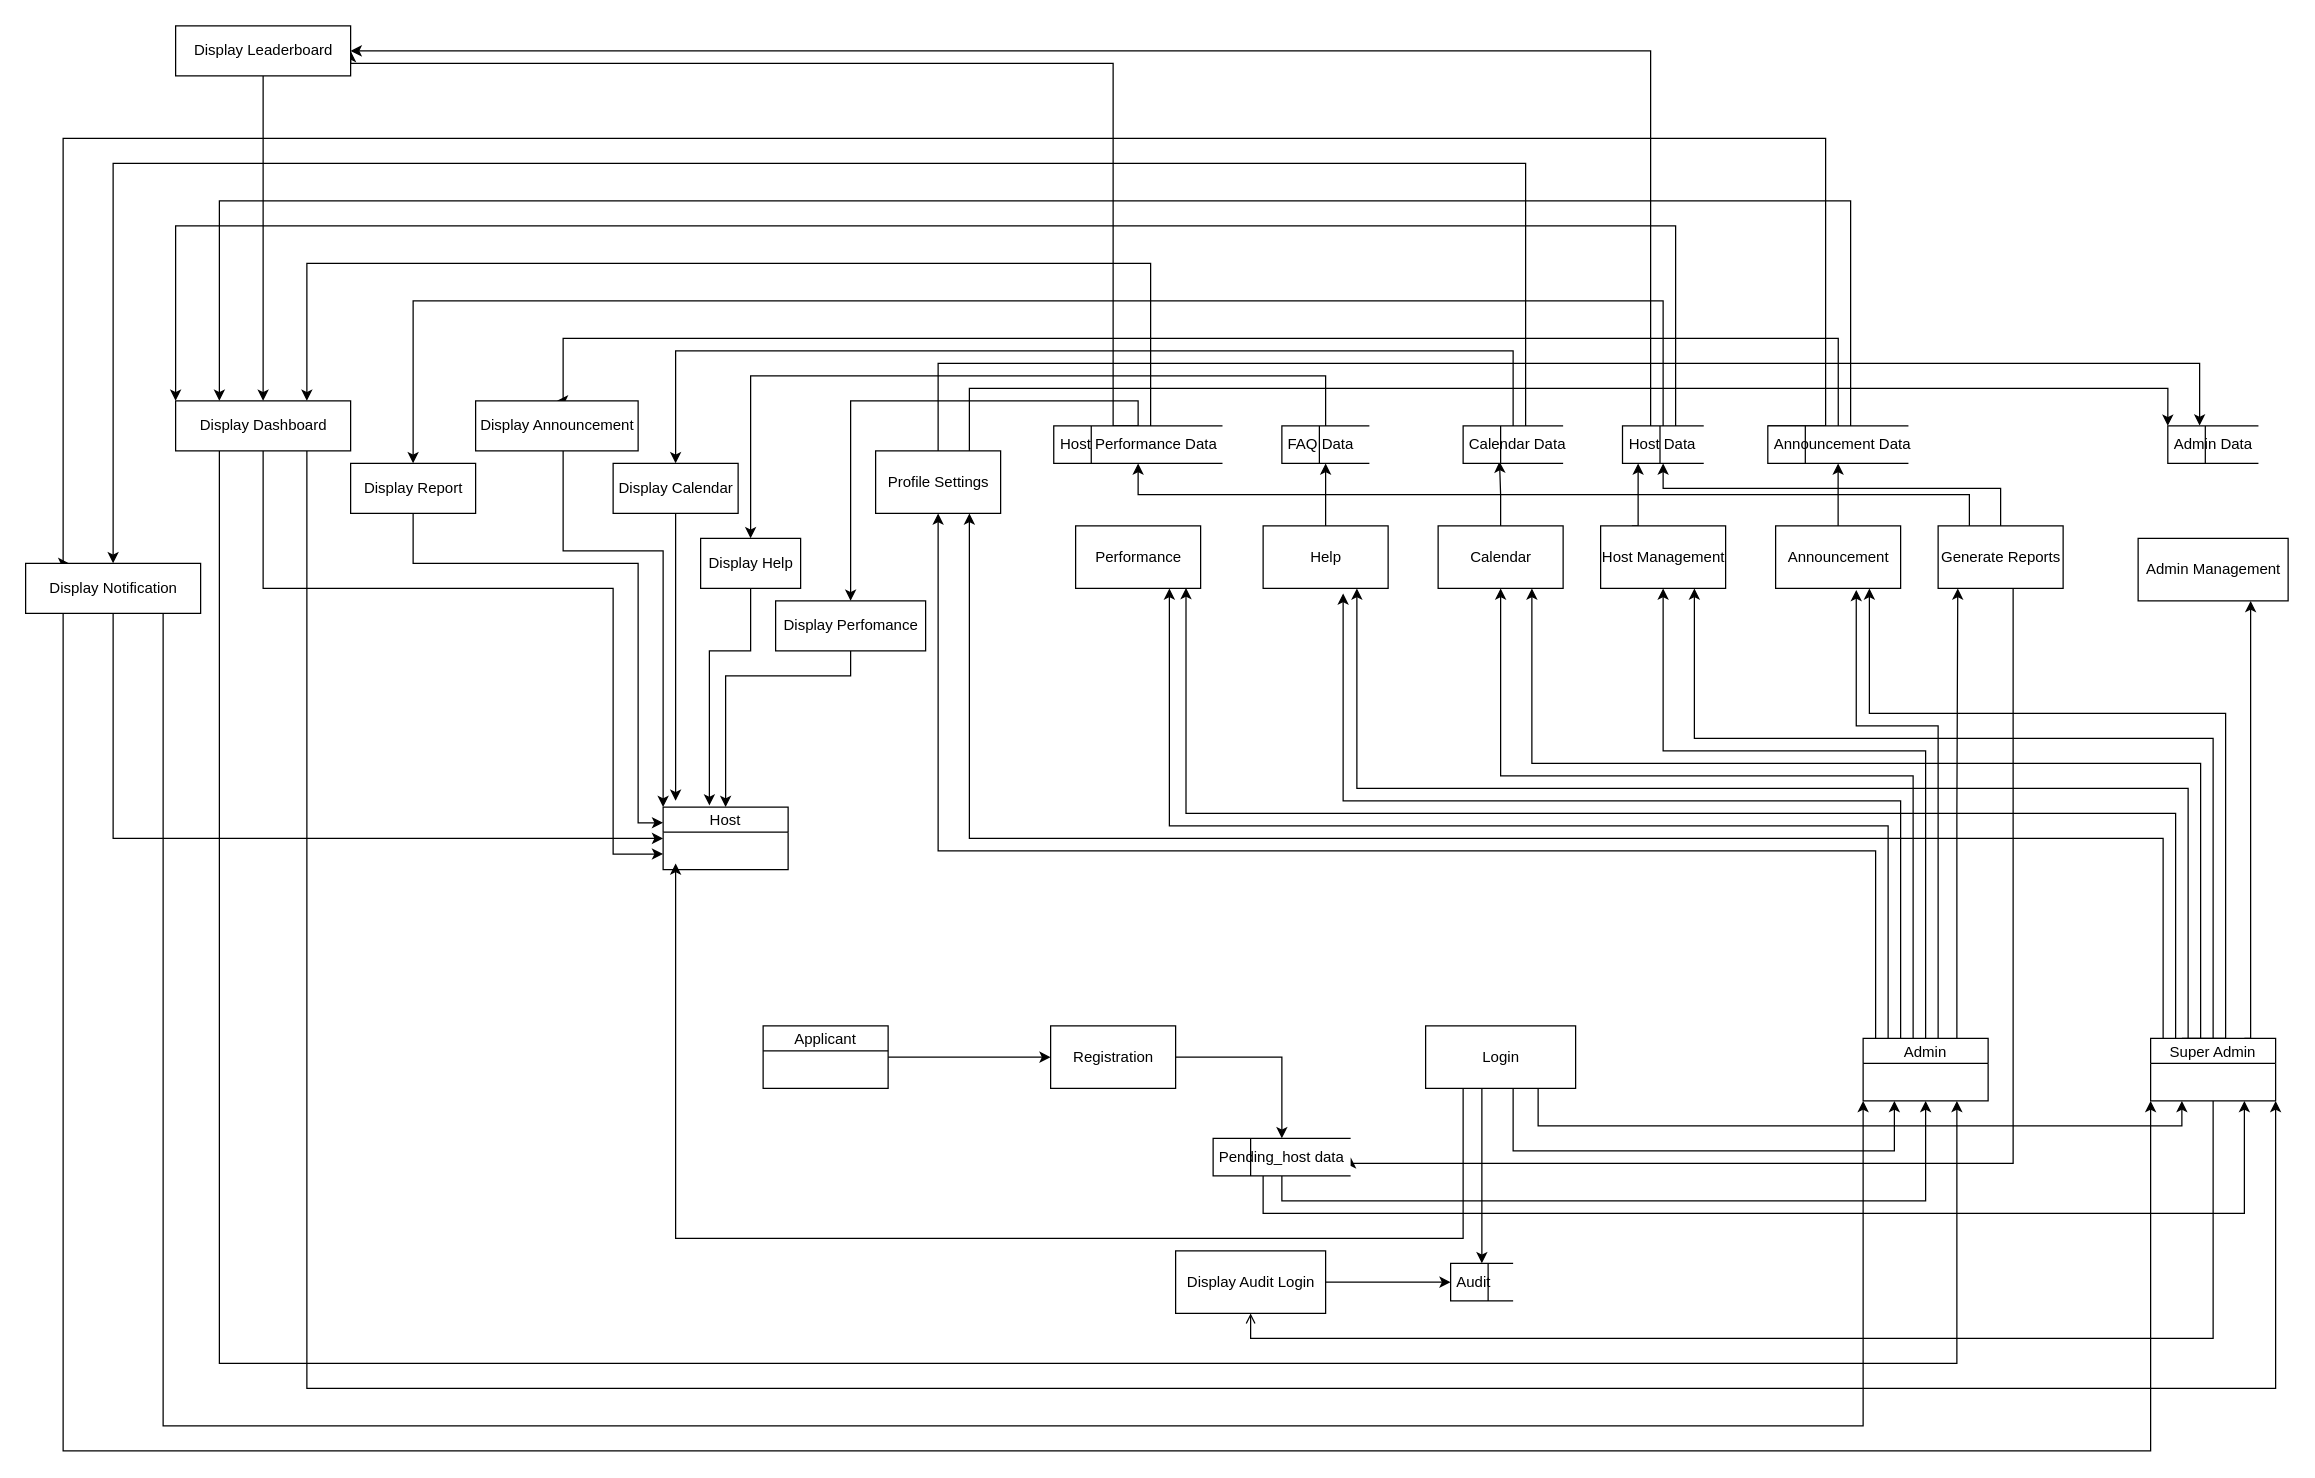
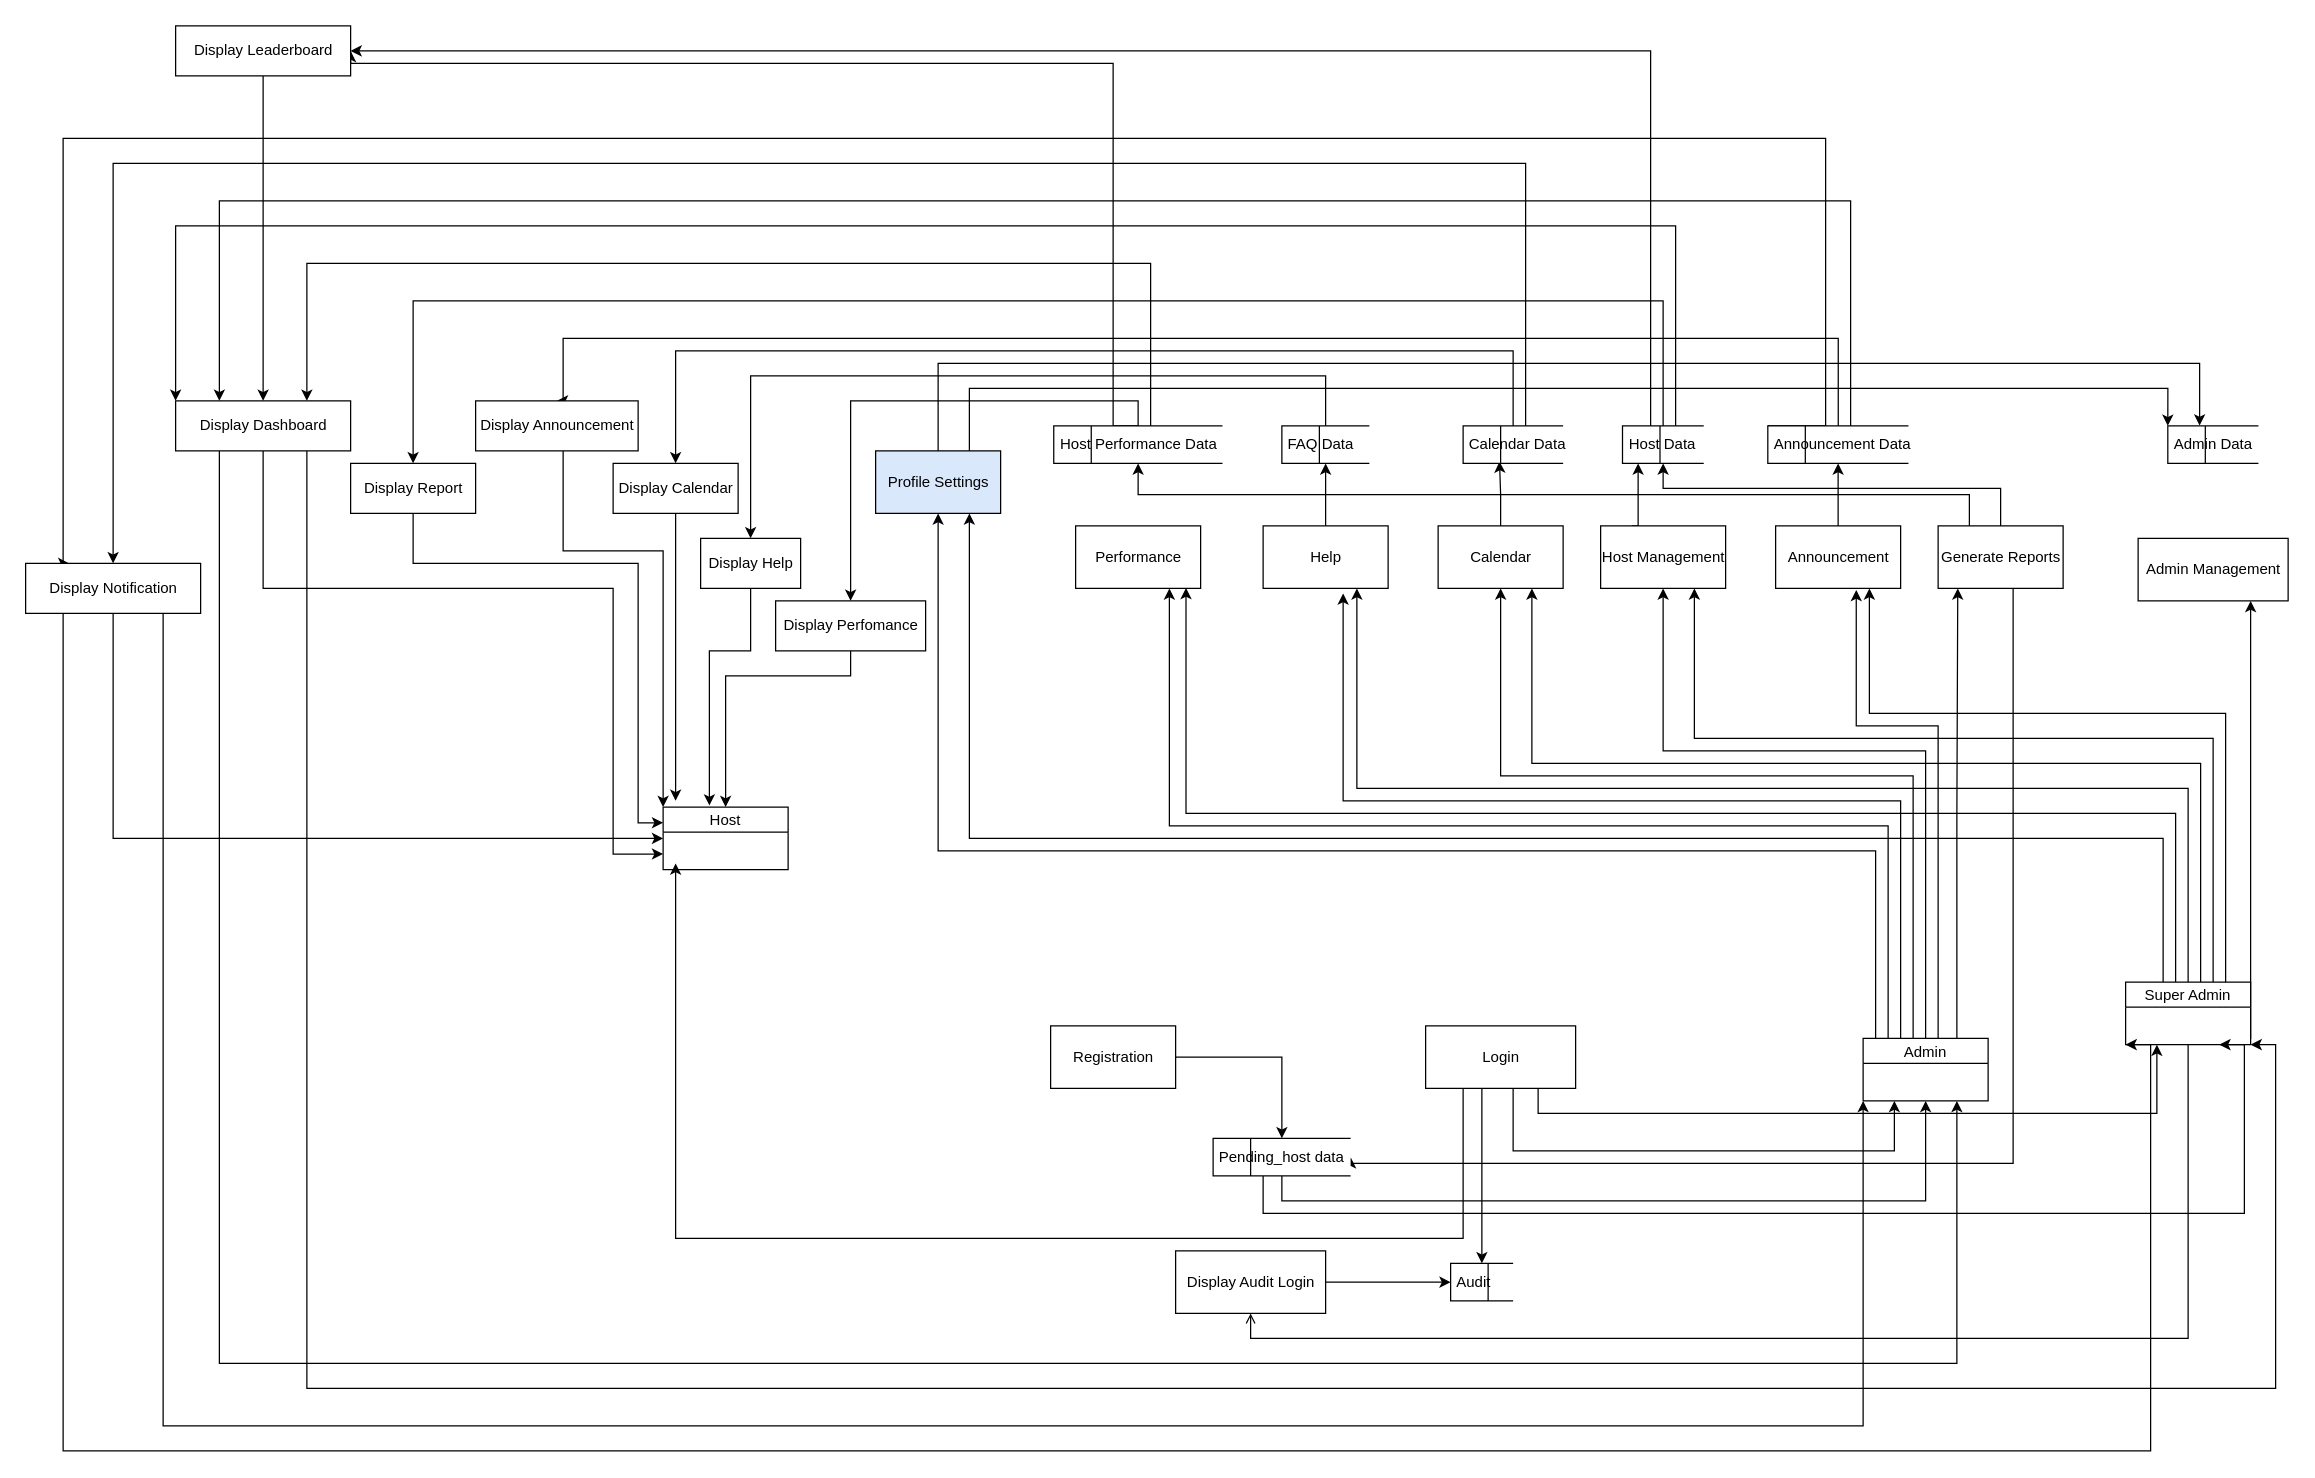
- <mxCell id="43" value="Profile Settings" style="html=1;dashed=0;whitespace=wrap;" vertex="1" parent="1"><mxGeometry x="700" y="360" width="100" height="50" as="geometry" /></mxCell>
+ <mxCell id="43" value="Profile Settings" style="html=1;dashed=0;whitespace=wrap;fillColor=#dae8fc;" vertex="1" parent="1"><mxGeometry x="700" y="360" width="100" height="50" as="geometry" /></mxCell>
- <mxCell id="83" value="Applicant" style="swimlane;fontStyle=0;childLayout=stackLayout;horizontal=1;startSize=20;fillColor=#ffffff;horizontalStack=0;resizeParent=1;resizeParentMax=0;resizeLast=0;collapsible=0;marginBottom=0;swimlaneFillColor=#ffffff;" vertex="1" parent="1"><mxGeometry x="610" y="820" width="100" height="50" as="geometry" /></mxCell>
- <mxCell id="82" style="edgeStyle=orthogonalEdgeStyle;rounded=0;orthogonalLoop=1;jettySize=auto;html=1;entryX=0;entryY=0.5;entryDx=0;entryDy=0;labelBorderColor=default;fontColor=#000000;" edge="1" parent="1" source="83" target="26"><mxGeometry relative="1" as="geometry" /></mxCell>
- <mxCell id="24" value="Super Admin" style="swimlane;fontStyle=0;childLayout=stackLayout;horizontal=1;startSize=20;fillColor=#ffffff;horizontalStack=0;resizeParent=1;resizeParentMax=0;resizeLast=0;collapsible=0;marginBottom=0;swimlaneFillColor=#ffffff;" vertex="1" parent="1"><mxGeometry x="1720" y="830" width="100" height="50" as="geometry" /></mxCell>
+ <mxCell id="24" value="Super Admin" style="swimlane;fontStyle=0;childLayout=stackLayout;horizontal=1;startSize=20;fillColor=#ffffff;horizontalStack=0;resizeParent=1;resizeParentMax=0;resizeLast=0;collapsible=0;marginBottom=0;swimlaneFillColor=#ffffff;" vertex="1" parent="1"><mxGeometry x="1700" y="785" width="100" height="50" as="geometry" /></mxCell>
